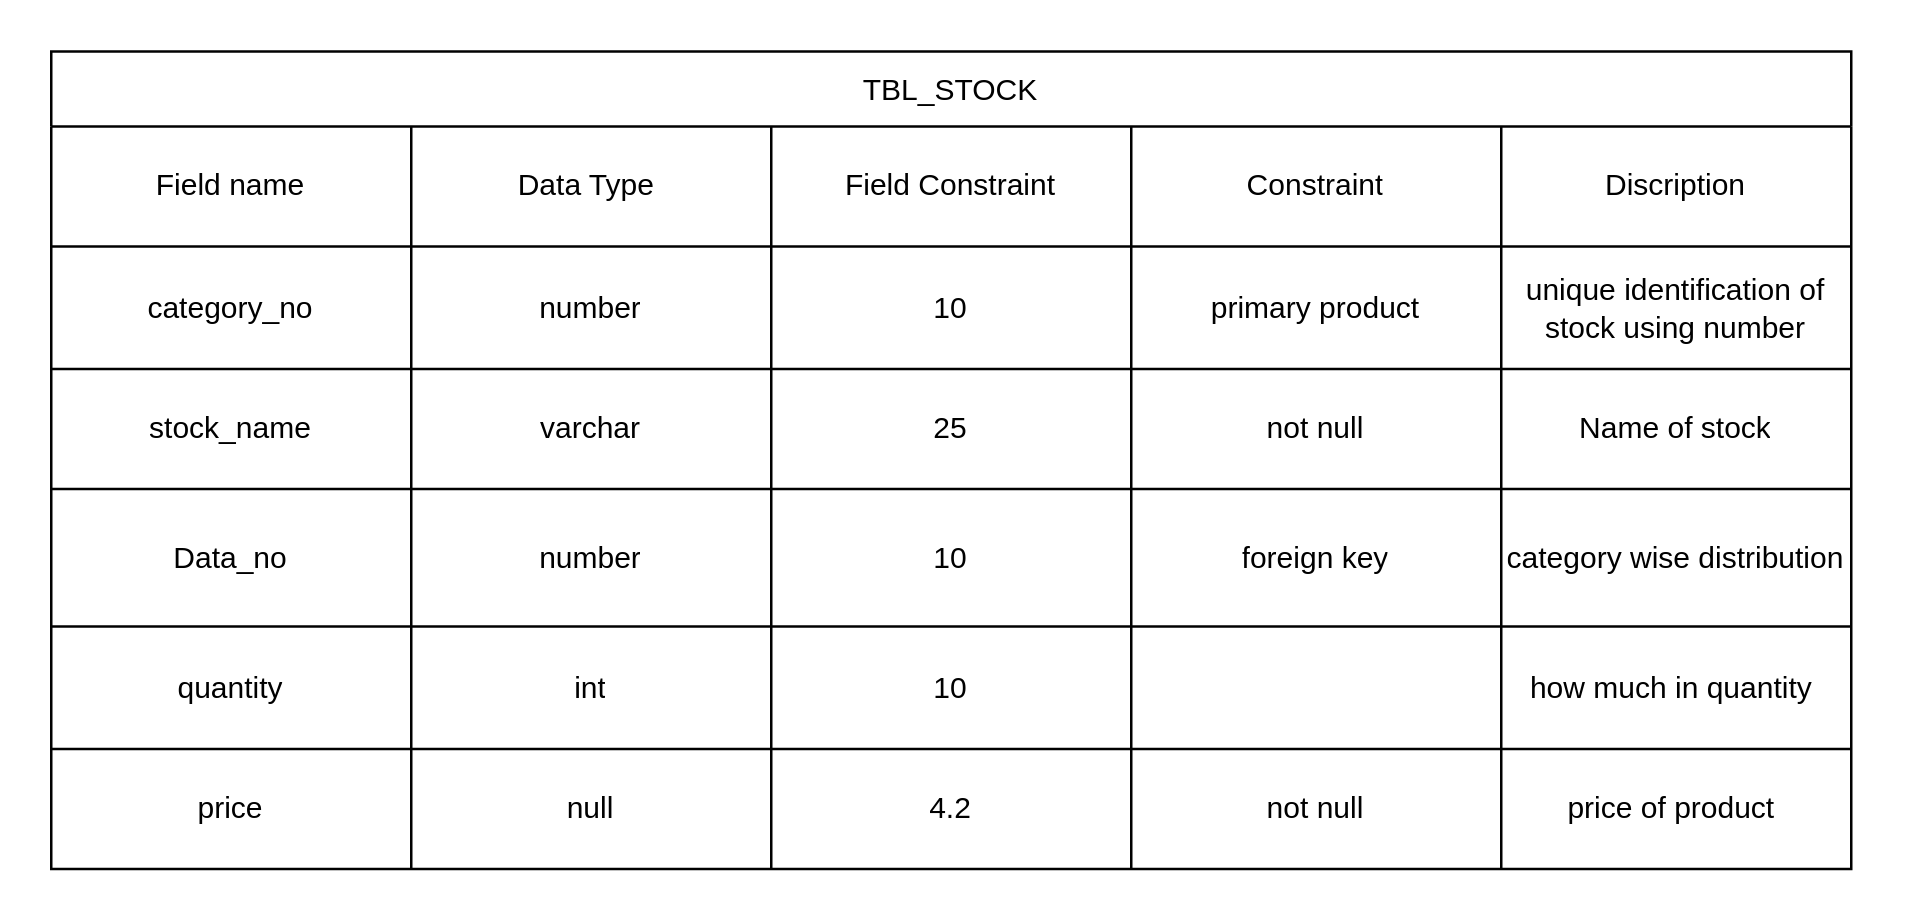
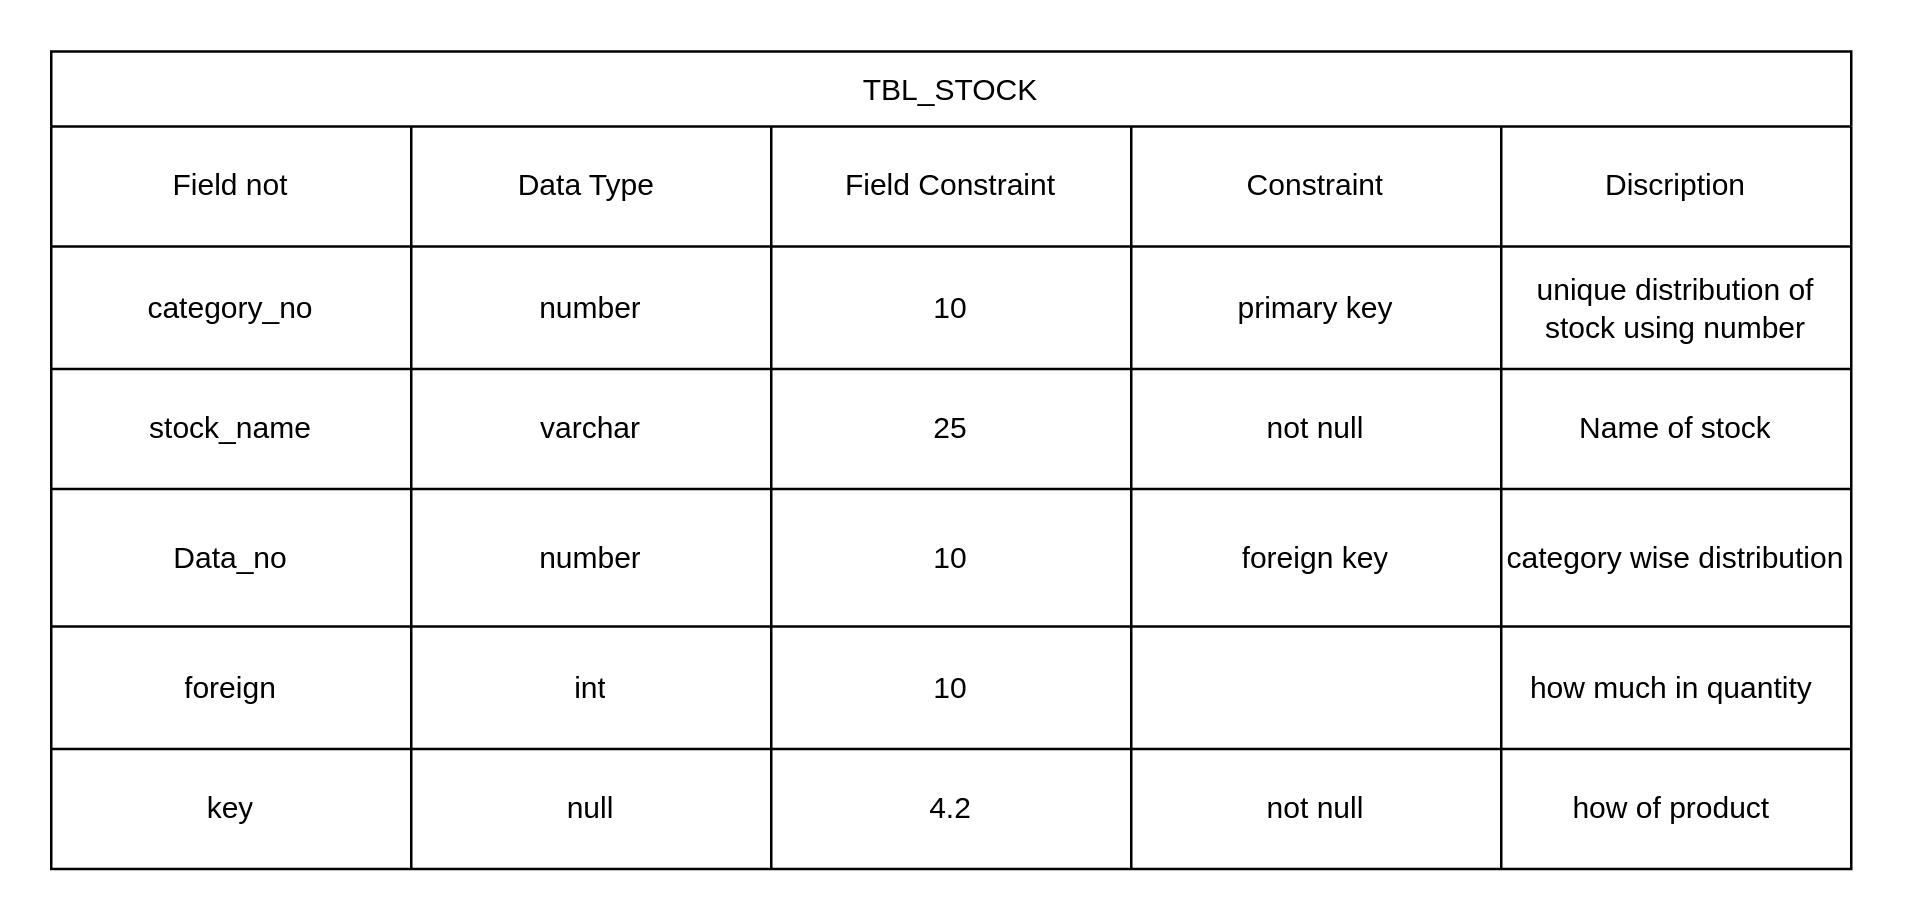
- <mxCell id="4" value="Field name" style="shape=partialRectangle;html=1;whiteSpace=wrap;connectable=0;strokeColor=inherit;overflow=hidden;fillColor=none;top=0;left=0;bottom=0;right=0;pointerEvents=1;" vertex="1" parent="3"><mxGeometry width="144" height="48" as="geometry"><mxRectangle width="144" height="48" as="alternateBounds" /></mxGeometry></mxCell>
+ <mxCell id="4" value="Field not" style="shape=partialRectangle;html=1;whiteSpace=wrap;connectable=0;strokeColor=inherit;overflow=hidden;fillColor=none;top=0;left=0;bottom=0;right=0;pointerEvents=1;" vertex="1" parent="3"><mxGeometry width="144" height="48" as="geometry"><mxRectangle width="144" height="48" as="alternateBounds" /></mxGeometry></mxCell>
- <mxCell id="13" value="primary product" style="shape=partialRectangle;html=1;whiteSpace=wrap;connectable=0;strokeColor=inherit;overflow=hidden;fillColor=none;top=0;left=0;bottom=0;right=0;pointerEvents=1;" vertex="1" parent="9"><mxGeometry x="432" width="148" height="49" as="geometry"><mxRectangle width="148" height="49" as="alternateBounds" /></mxGeometry></mxCell>
+ <mxCell id="13" value="primary key" style="shape=partialRectangle;html=1;whiteSpace=wrap;connectable=0;strokeColor=inherit;overflow=hidden;fillColor=none;top=0;left=0;bottom=0;right=0;pointerEvents=1;" vertex="1" parent="9"><mxGeometry x="432" width="148" height="49" as="geometry"><mxRectangle width="148" height="49" as="alternateBounds" /></mxGeometry></mxCell>
- <mxCell id="14" value="unique identification of stock using number" style="shape=partialRectangle;html=1;whiteSpace=wrap;connectable=0;strokeColor=inherit;overflow=hidden;fillColor=none;top=0;left=0;bottom=0;right=0;pointerEvents=1;" vertex="1" parent="9"><mxGeometry x="580" width="140" height="49" as="geometry"><mxRectangle width="140" height="49" as="alternateBounds" /></mxGeometry></mxCell>
+ <mxCell id="14" value="unique distribution of stock using number" style="shape=partialRectangle;html=1;whiteSpace=wrap;connectable=0;strokeColor=inherit;overflow=hidden;fillColor=none;top=0;left=0;bottom=0;right=0;pointerEvents=1;" vertex="1" parent="9"><mxGeometry x="580" width="140" height="49" as="geometry"><mxRectangle width="140" height="49" as="alternateBounds" /></mxGeometry></mxCell>
- <mxCell id="28" value="quantity" style="shape=partialRectangle;html=1;whiteSpace=wrap;connectable=0;strokeColor=inherit;overflow=hidden;fillColor=none;top=0;left=0;bottom=0;right=0;pointerEvents=1;" vertex="1" parent="27"><mxGeometry width="144" height="49" as="geometry"><mxRectangle width="144" height="49" as="alternateBounds" /></mxGeometry></mxCell>
+ <mxCell id="28" value="foreign" style="shape=partialRectangle;html=1;whiteSpace=wrap;connectable=0;strokeColor=inherit;overflow=hidden;fillColor=none;top=0;left=0;bottom=0;right=0;pointerEvents=1;" vertex="1" parent="27"><mxGeometry width="144" height="49" as="geometry"><mxRectangle width="144" height="49" as="alternateBounds" /></mxGeometry></mxCell>
- <mxCell id="34" value="price" style="shape=partialRectangle;html=1;whiteSpace=wrap;connectable=0;strokeColor=inherit;overflow=hidden;fillColor=none;top=0;left=0;bottom=0;right=0;pointerEvents=1;" vertex="1" parent="33"><mxGeometry width="144" height="48" as="geometry"><mxRectangle width="144" height="48" as="alternateBounds" /></mxGeometry></mxCell>
+ <mxCell id="34" value="key" style="shape=partialRectangle;html=1;whiteSpace=wrap;connectable=0;strokeColor=inherit;overflow=hidden;fillColor=none;top=0;left=0;bottom=0;right=0;pointerEvents=1;" vertex="1" parent="33"><mxGeometry width="144" height="48" as="geometry"><mxRectangle width="144" height="48" as="alternateBounds" /></mxGeometry></mxCell>
- <mxCell id="38" value="price of product&amp;nbsp;" style="shape=partialRectangle;html=1;whiteSpace=wrap;connectable=0;strokeColor=inherit;overflow=hidden;fillColor=none;top=0;left=0;bottom=0;right=0;pointerEvents=1;" vertex="1" parent="33"><mxGeometry x="580" width="140" height="48" as="geometry"><mxRectangle width="140" height="48" as="alternateBounds" /></mxGeometry></mxCell>
+ <mxCell id="38" value="how of product&amp;nbsp;" style="shape=partialRectangle;html=1;whiteSpace=wrap;connectable=0;strokeColor=inherit;overflow=hidden;fillColor=none;top=0;left=0;bottom=0;right=0;pointerEvents=1;" vertex="1" parent="33"><mxGeometry x="580" width="140" height="48" as="geometry"><mxRectangle width="140" height="48" as="alternateBounds" /></mxGeometry></mxCell>
